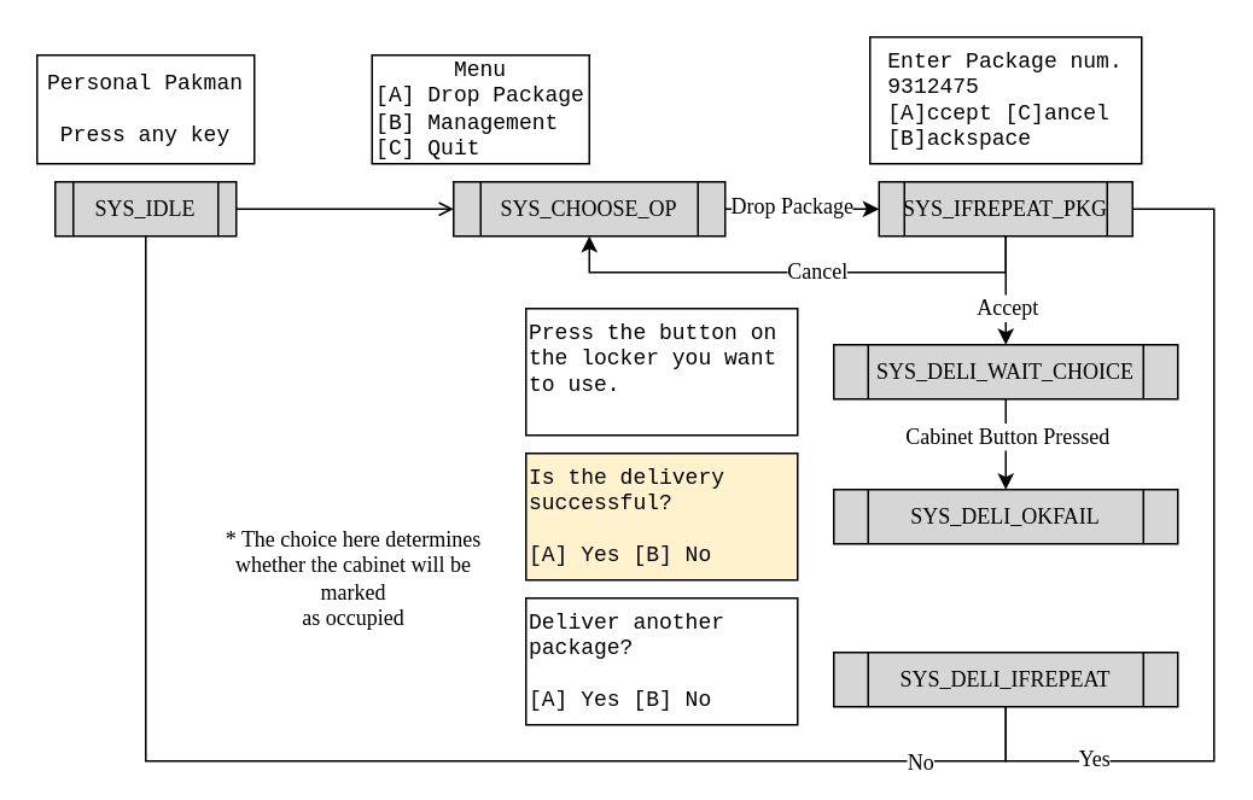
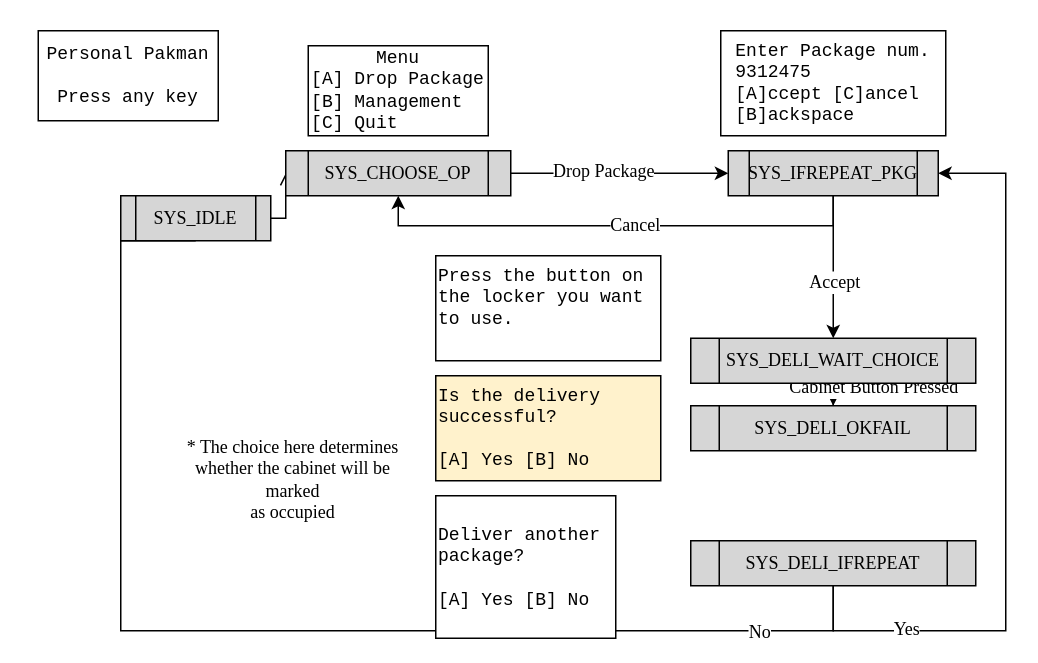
- <mxCell id="7" value="&lt;font&gt;Personal Pakman&lt;br&gt;&lt;br&gt;Press any key&lt;/font&gt;" style="rounded=0;whiteSpace=wrap;html=1;fontFamily=Courier New;" vertex="1" parent="1"><mxGeometry x="20" y="30" width="120" height="60" as="geometry" /></mxCell>
+ <mxCell id="7" value="&lt;font&gt;Personal Pakman&lt;br&gt;&lt;br&gt;Press any key&lt;/font&gt;" style="rounded=0;whiteSpace=wrap;html=1;fontFamily=Courier New;" vertex="1" parent="1"><mxGeometry x="25" y="20" width="120" height="60" as="geometry" /></mxCell>
- <mxCell id="3" value="&lt;font&gt;SYS_IDLE&lt;/font&gt;" style="shape=process;whiteSpace=wrap;html=1;backgroundOutline=1;fontFamily=Lucida Console;labelBackgroundColor=none;fillColor=#D6D6D6;" vertex="1" parent="1"><mxGeometry x="30" y="100" width="100" height="30" as="geometry" /></mxCell>
+ <mxCell id="3" value="&lt;font&gt;SYS_IDLE&lt;/font&gt;" style="shape=process;whiteSpace=wrap;html=1;backgroundOutline=1;fontFamily=Lucida Console;labelBackgroundColor=none;fillColor=#D6D6D6;" vertex="1" parent="1"><mxGeometry x="80" y="130" width="100" height="30" as="geometry" /></mxCell>
- <mxCell id="6" value="SYS_CHOOSE_OP" style="shape=process;whiteSpace=wrap;html=1;backgroundOutline=1;fontFamily=Lucida Console;fillColor=#D6D6D6;" vertex="1" parent="1"><mxGeometry x="250" y="100" width="150" height="30" as="geometry" /></mxCell>
+ <mxCell id="6" value="SYS_CHOOSE_OP" style="shape=process;whiteSpace=wrap;html=1;backgroundOutline=1;fontFamily=Lucida Console;fillColor=#D6D6D6;" vertex="1" parent="1"><mxGeometry x="190" y="100" width="150" height="30" as="geometry" /></mxCell>
- <mxCell id="21" style="edgeStyle=orthogonalEdgeStyle;rounded=0;orthogonalLoop=1;jettySize=auto;html=1;entryX=1;entryY=0.5;entryDx=0;entryDy=0;fontFamily=Lucida Console;endArrow=none;" edge="1" parent="1" source="25" target="13"><mxGeometry relative="1" as="geometry"><Array as="points"><mxPoint x="555" y="420" /><mxPoint x="670" y="420" /><mxPoint x="670" y="115" /></Array></mxGeometry></mxCell>
+ <mxCell id="21" style="edgeStyle=orthogonalEdgeStyle;rounded=0;orthogonalLoop=1;jettySize=auto;html=1;entryX=1;entryY=0.5;entryDx=0;entryDy=0;fontFamily=Lucida Console;" edge="1" parent="1" source="25" target="13"><mxGeometry relative="1" as="geometry"><Array as="points"><mxPoint x="555" y="420" /><mxPoint x="670" y="420" /><mxPoint x="670" y="115" /></Array></mxGeometry></mxCell>
- <mxCell id="17" value="SYS_DELI_WAIT_CHOICE" style="shape=process;whiteSpace=wrap;html=1;backgroundOutline=1;fontFamily=Lucida Console;fillColor=#D6D6D6;" vertex="1" parent="1"><mxGeometry x="460" y="190" width="190" height="30" as="geometry" /></mxCell>
+ <mxCell id="17" value="SYS_DELI_WAIT_CHOICE" style="shape=process;whiteSpace=wrap;html=1;backgroundOutline=1;fontFamily=Lucida Console;fillColor=#D6D6D6;" vertex="1" parent="1"><mxGeometry x="460" y="225" width="190" height="30" as="geometry" /></mxCell>
- <mxCell id="27" value="&lt;div&gt;&lt;font&gt;Deliver another package?&lt;/font&gt;&lt;/div&gt;&lt;div&gt;&lt;font&gt;&lt;br&gt;&lt;/font&gt;&lt;/div&gt;&lt;div&gt;&lt;font&gt;[A] Yes [B] No&lt;/font&gt;&lt;/div&gt;" style="rounded=0;whiteSpace=wrap;html=1;align=left;fontFamily=Courier New;" vertex="1" parent="1"><mxGeometry x="290" y="330" width="150" height="70" as="geometry" /></mxCell>
+ <mxCell id="27" value="&lt;div&gt;&lt;font&gt;Deliver another package?&lt;/font&gt;&lt;/div&gt;&lt;div&gt;&lt;font&gt;&lt;br&gt;&lt;/font&gt;&lt;/div&gt;&lt;div&gt;&lt;font&gt;[A] Yes [B] No&lt;/font&gt;&lt;/div&gt;" style="rounded=0;whiteSpace=wrap;html=1;align=left;fontFamily=Courier New;" vertex="1" parent="1"><mxGeometry x="290" y="330" width="120" height="95" as="geometry" /></mxCell>
